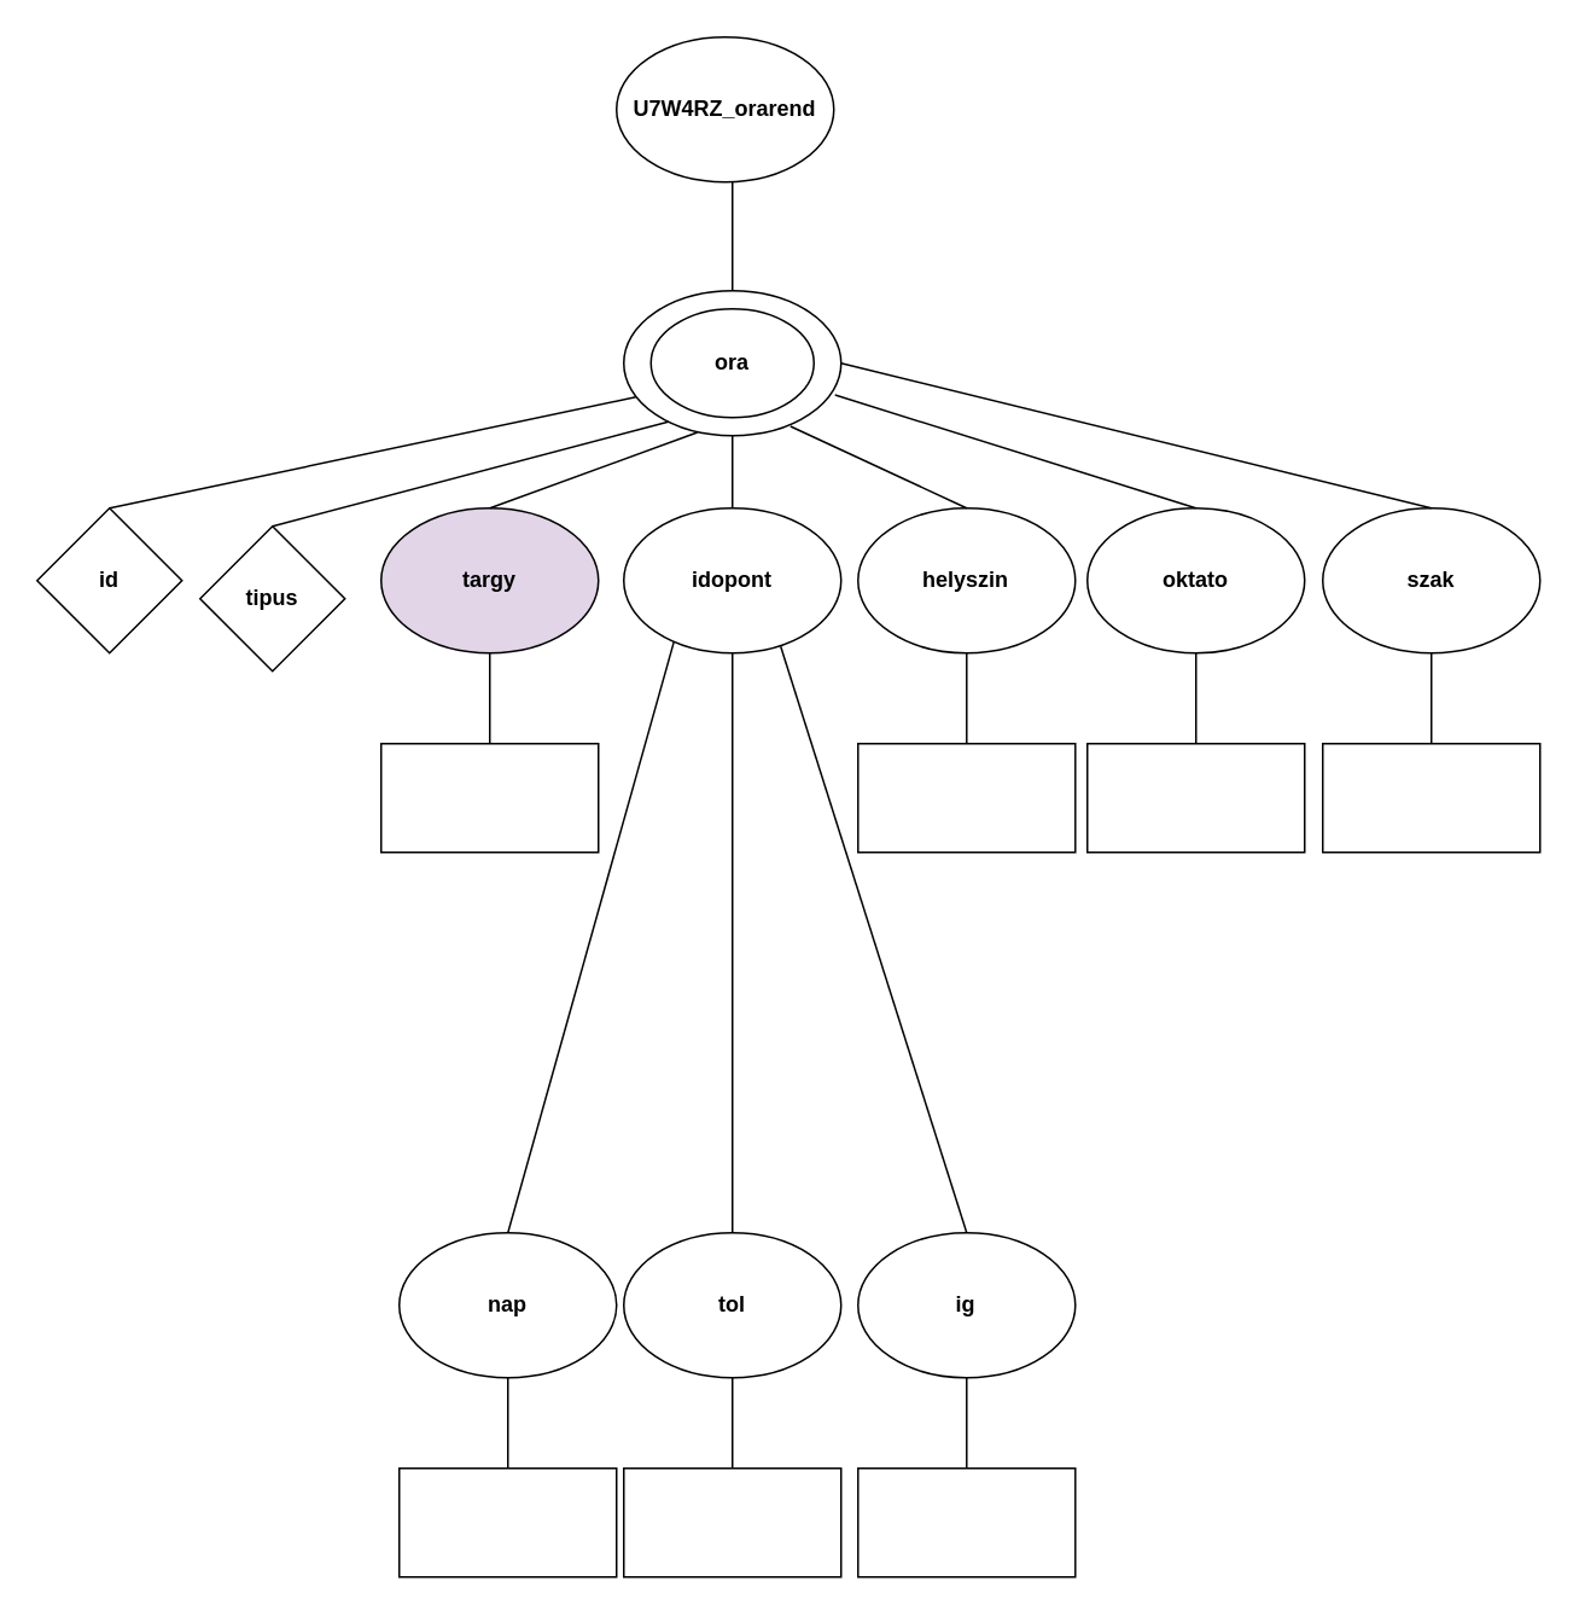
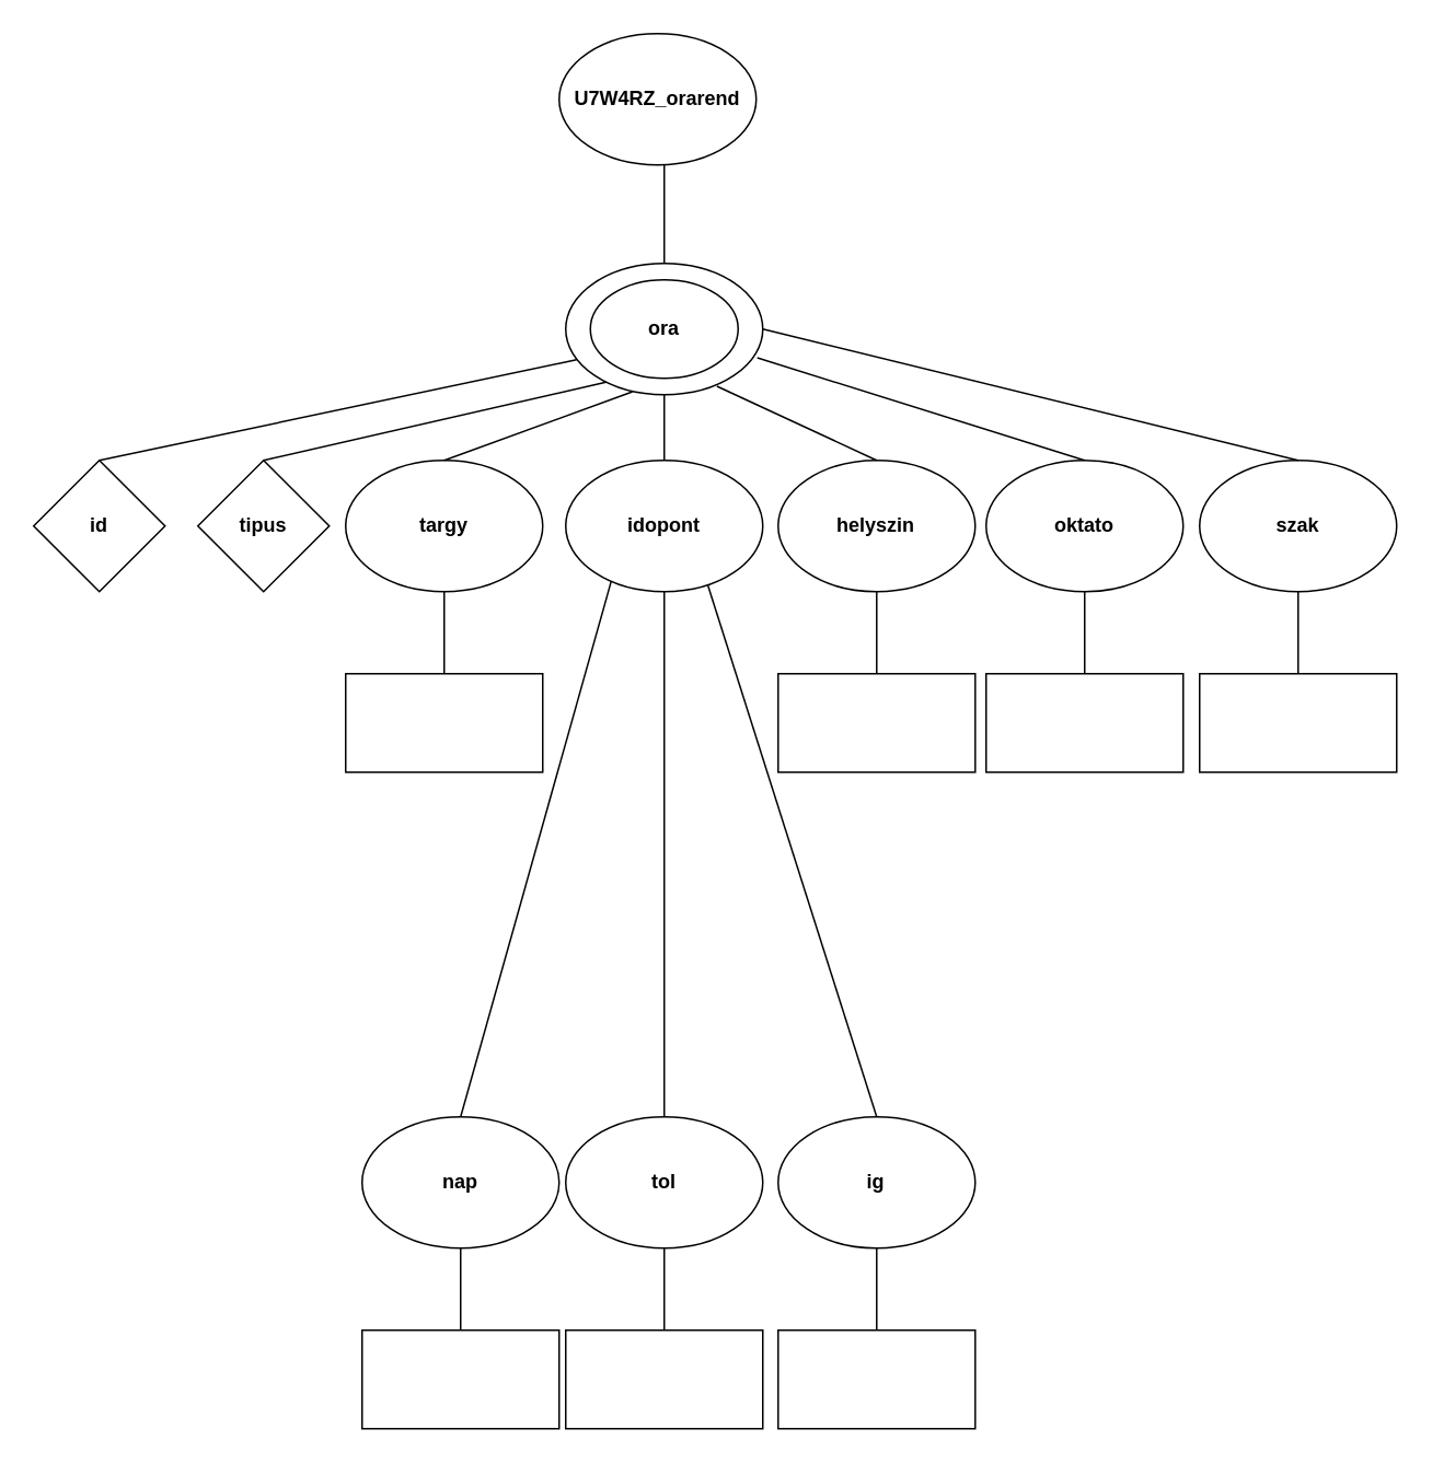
- <mxCell id="11" value="&lt;b&gt;targy&lt;/b&gt;" style="ellipse;whiteSpace=wrap;html=1;fillColor=#e1d5e7;" parent="1" vertex="1"><mxGeometry x="210" y="280" width="120" height="80" as="geometry" /></mxCell>
+ <mxCell id="11" value="&lt;b&gt;targy&lt;/b&gt;" style="ellipse;whiteSpace=wrap;html=1;" parent="1" vertex="1"><mxGeometry x="210" y="280" width="120" height="80" as="geometry" /></mxCell>
- <mxCell id="8" value="&lt;b&gt;tipus&lt;/b&gt;" style="rhombus;whiteSpace=wrap;html=1;" parent="1" vertex="1"><mxGeometry x="110" y="290" width="80" height="80" as="geometry" /></mxCell>
+ <mxCell id="8" value="&lt;b&gt;tipus&lt;/b&gt;" style="rhombus;whiteSpace=wrap;html=1;" parent="1" vertex="1"><mxGeometry x="120" y="280" width="80" height="80" as="geometry" /></mxCell>
